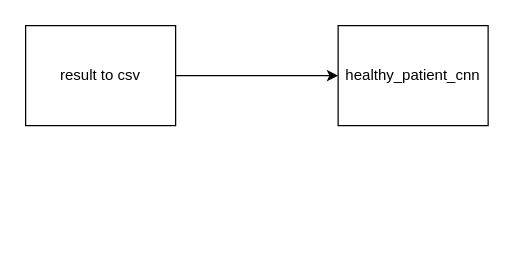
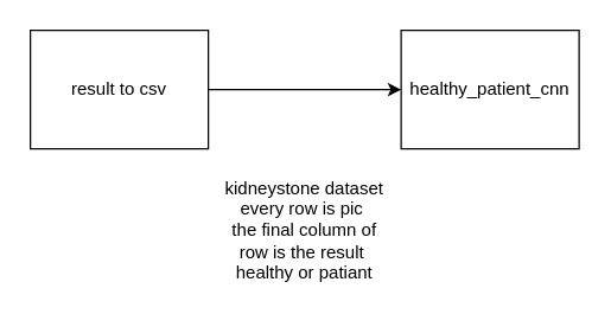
+ <mxCell id="5" value="kidneystone dataset&lt;br&gt;every row is pic&amp;nbsp;&lt;br&gt;the final column of row is the result&amp;nbsp;&lt;br&gt;healthy or patiant" style="text;html=1;strokeColor=none;fillColor=none;align=center;verticalAlign=middle;whiteSpace=wrap;rounded=0;" parent="1" vertex="1"><mxGeometry x="150" y="120" width="110" height="70" as="geometry" /></mxCell>
